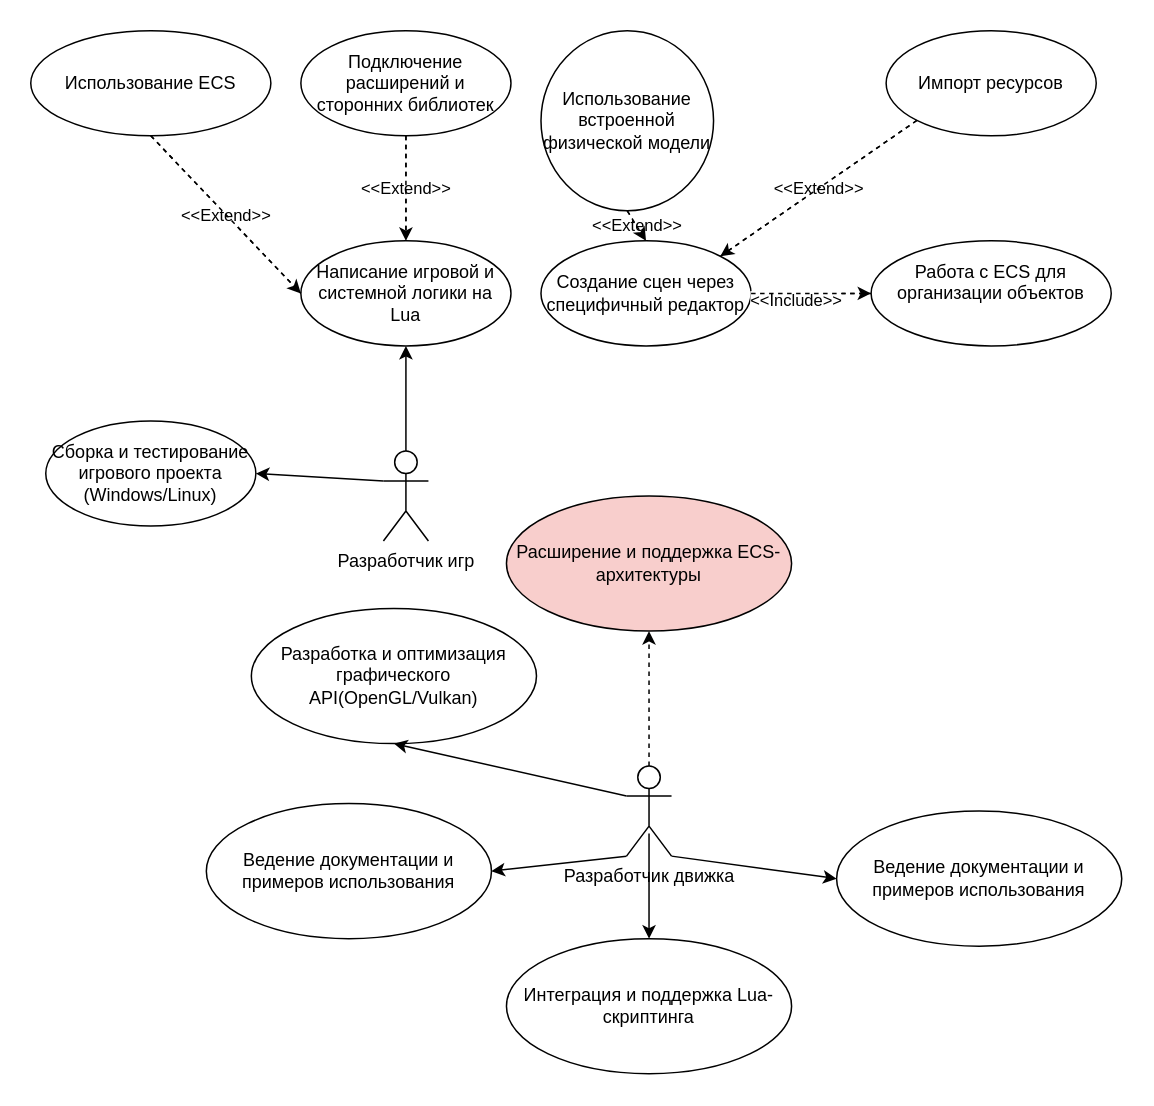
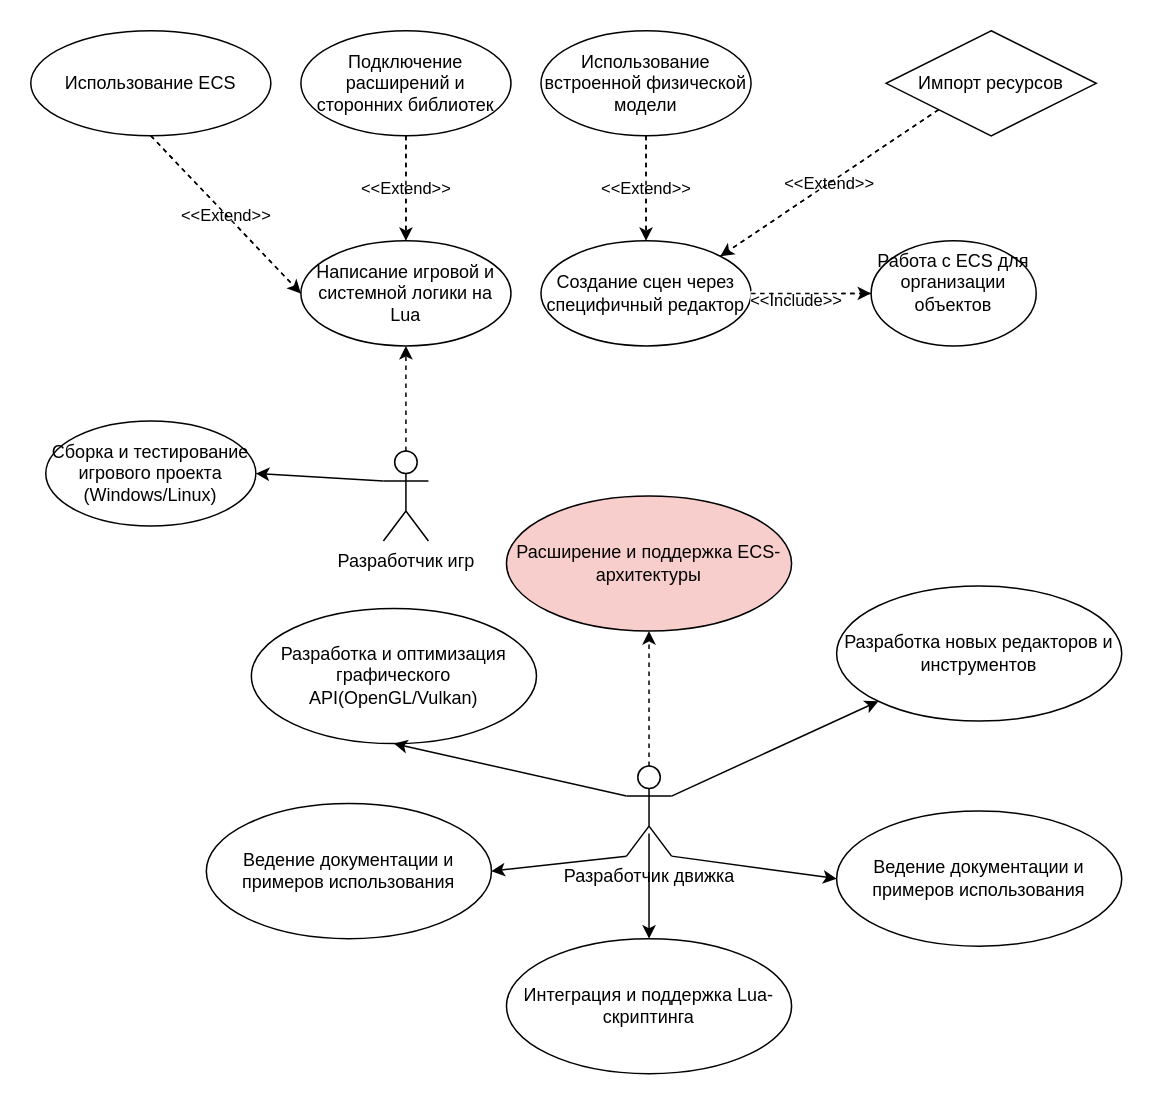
- <mxCell id="13" value="Импорт ресурсов" style="ellipse;whiteSpace=wrap;html=1;" parent="1" vertex="1"><mxGeometry x="590" y="20" width="140" height="70" as="geometry" /></mxCell>
+ <mxCell id="13" value="Импорт ресурсов" style="rhombus;whiteSpace=wrap;html=1;" parent="1" vertex="1"><mxGeometry x="590" y="20" width="140" height="70" as="geometry" /></mxCell>
- <mxCell id="14" value="Использование встроенной физической модели" style="ellipse;whiteSpace=wrap;html=1;" parent="1" vertex="1"><mxGeometry x="360" y="20" width="115" height="120" as="geometry" /></mxCell>
+ <mxCell id="14" value="Использование встроенной физической модели" style="ellipse;whiteSpace=wrap;html=1;" parent="1" vertex="1"><mxGeometry x="360" y="20" width="140" height="70" as="geometry" /></mxCell>
- <mxCell id="10" value="&#10;Работа с ECS для организации объектов&#10;&#10;" style="ellipse;whiteSpace=wrap;html=1;" parent="1" vertex="1"><mxGeometry x="580" y="160" width="160" height="70" as="geometry" /></mxCell>
+ <mxCell id="10" value="&#10;Работа с ECS для организации объектов&#10;&#10;" style="ellipse;whiteSpace=wrap;html=1;" parent="1" vertex="1"><mxGeometry x="580" y="160" width="110" height="70" as="geometry" /></mxCell>
- <mxCell id="29" value="" style="endArrow=classic;endFill=1;html=1;rounded=0;exitX=0.5;exitY=0;exitDx=0;exitDy=0;entryX=0.5;entryY=1;entryDx=0;entryDy=0;exitPerimeter=0;" edge="1" parent="1" source="3" target="16"><mxGeometry x="0.011" width="160" relative="1" as="geometry"><mxPoint x="340" y="400" as="sourcePoint" /><mxPoint x="410" y="280" as="targetPoint" /><mxPoint as="offset" /></mxGeometry></mxCell>
+ <mxCell id="29" value="" style="endArrow=classic;endFill=1;html=1;rounded=0;exitX=0.5;exitY=0;exitDx=0;exitDy=0;entryX=0.5;entryY=1;entryDx=0;entryDy=0;exitPerimeter=0;dashed=1;" edge="1" parent="1" source="3" target="16"><mxGeometry x="0.011" width="160" relative="1" as="geometry"><mxPoint x="340" y="400" as="sourcePoint" /><mxPoint x="410" y="280" as="targetPoint" /><mxPoint as="offset" /></mxGeometry></mxCell>
+ <mxCell id="8" value="Разработка новых редакторов и инструментов" style="ellipse;whiteSpace=wrap;html=1;" parent="1" vertex="1"><mxGeometry x="557" y="390" width="190" height="90" as="geometry" /></mxCell>
+ <mxCell id="25" value="" style="endArrow=classic;endFill=1;html=1;rounded=0;entryX=0;entryY=1;entryDx=0;entryDy=0;exitX=1;exitY=0.333;exitDx=0;exitDy=0;exitPerimeter=0;" parent="1" source="5" target="8" edge="1"><mxGeometry x="0.007" width="160" relative="1" as="geometry"><mxPoint x="447" y="535" as="sourcePoint" /><mxPoint x="312" y="435" as="targetPoint" /><mxPoint as="offset" /></mxGeometry></mxCell>
